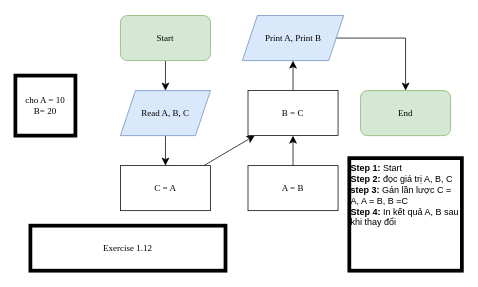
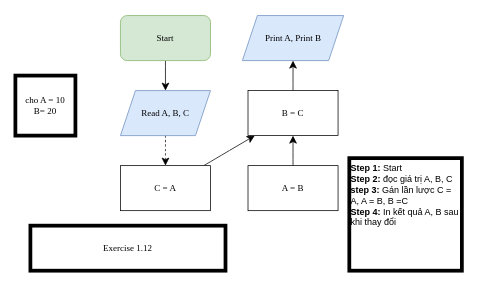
- <mxCell id="11" value="" style="edgeStyle=orthogonalEdgeStyle;rounded=0;orthogonalLoop=1;jettySize=auto;html=1;fontSize=12;startSize=8;endSize=8;exitX=1;exitY=0.5;exitDx=0;exitDy=0;entryX=0.5;entryY=0;entryDx=0;entryDy=0;fontFamily=Times New Roman;" parent="1" source="12" target="14" edge="1"><mxGeometry relative="1" as="geometry"><mxPoint x="490" y="80" as="sourcePoint" /><mxPoint x="510" y="50" as="targetPoint" /></mxGeometry></mxCell>
- <mxCell id="14" value="End" style="rounded=1;whiteSpace=wrap;html=1;fillColor=#d5e8d4;strokeColor=#82b366;fontFamily=Times New Roman;" parent="1" vertex="1"><mxGeometry x="480" y="120" width="120" height="60" as="geometry" /></mxCell>
- <mxCell id="4" value="" style="edgeStyle=none;curved=1;rounded=0;orthogonalLoop=1;jettySize=auto;html=1;fontSize=12;startSize=8;endSize=8;fontFamily=Times New Roman;" parent="1" source="5" target="7" edge="1"><mxGeometry relative="1" as="geometry" /></mxCell>
+ <mxCell id="4" value="" style="edgeStyle=none;curved=1;rounded=0;orthogonalLoop=1;jettySize=auto;html=1;fontSize=12;startSize=8;endSize=8;fontFamily=Times New Roman;dashed=1;" parent="1" source="5" target="7" edge="1"><mxGeometry relative="1" as="geometry" /></mxCell>
